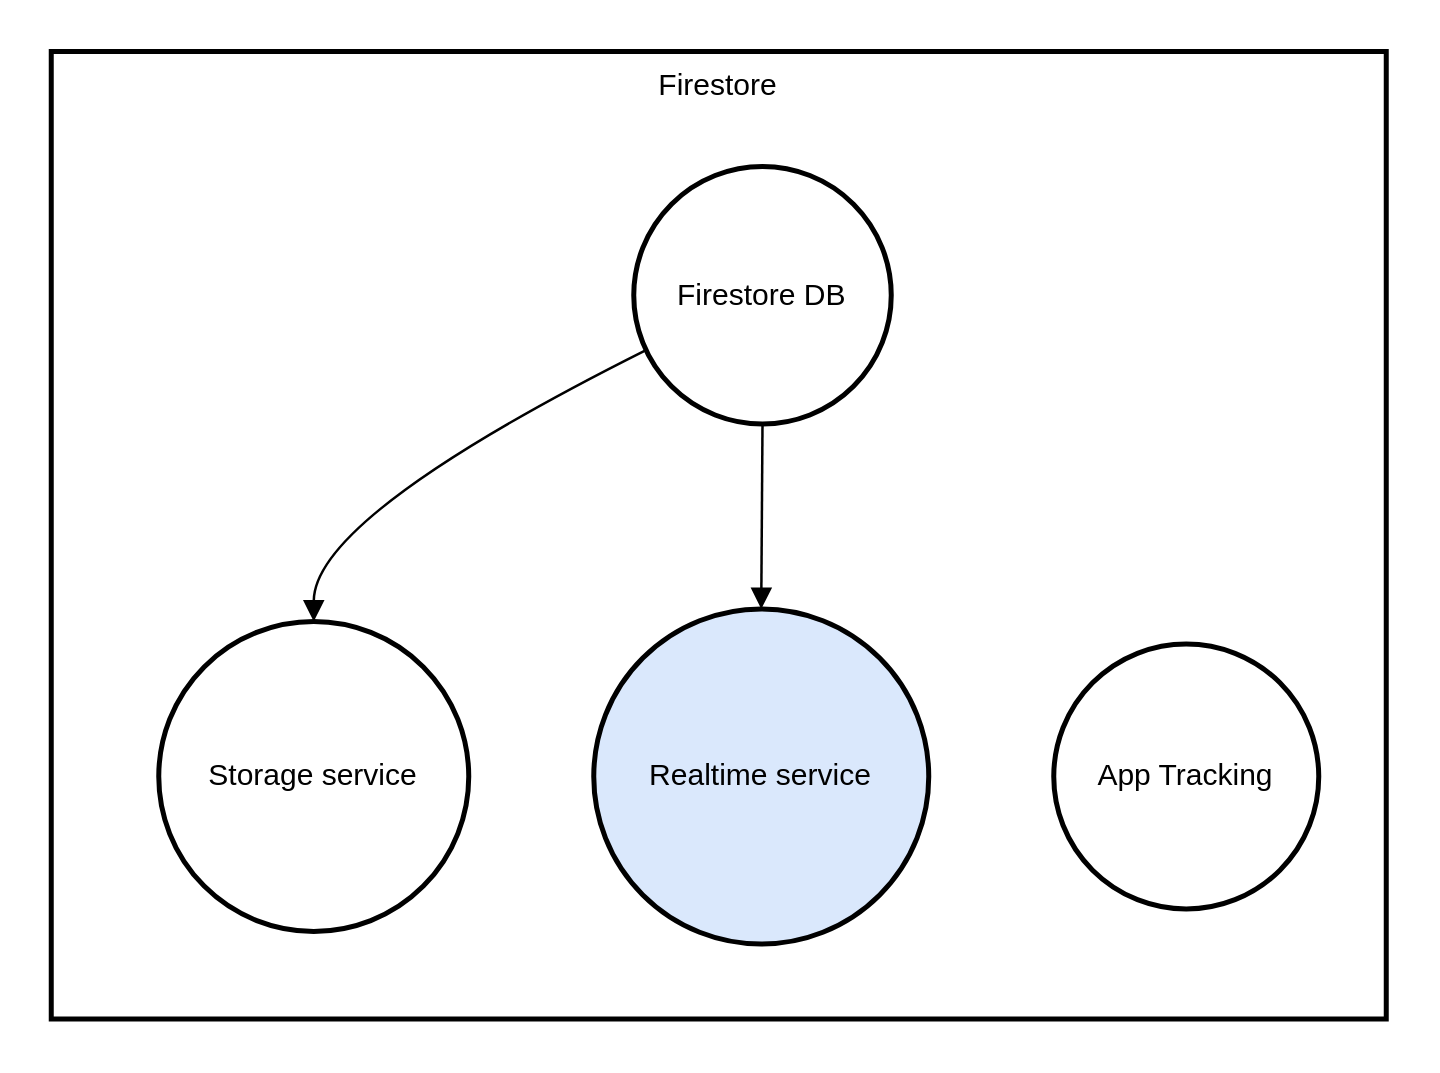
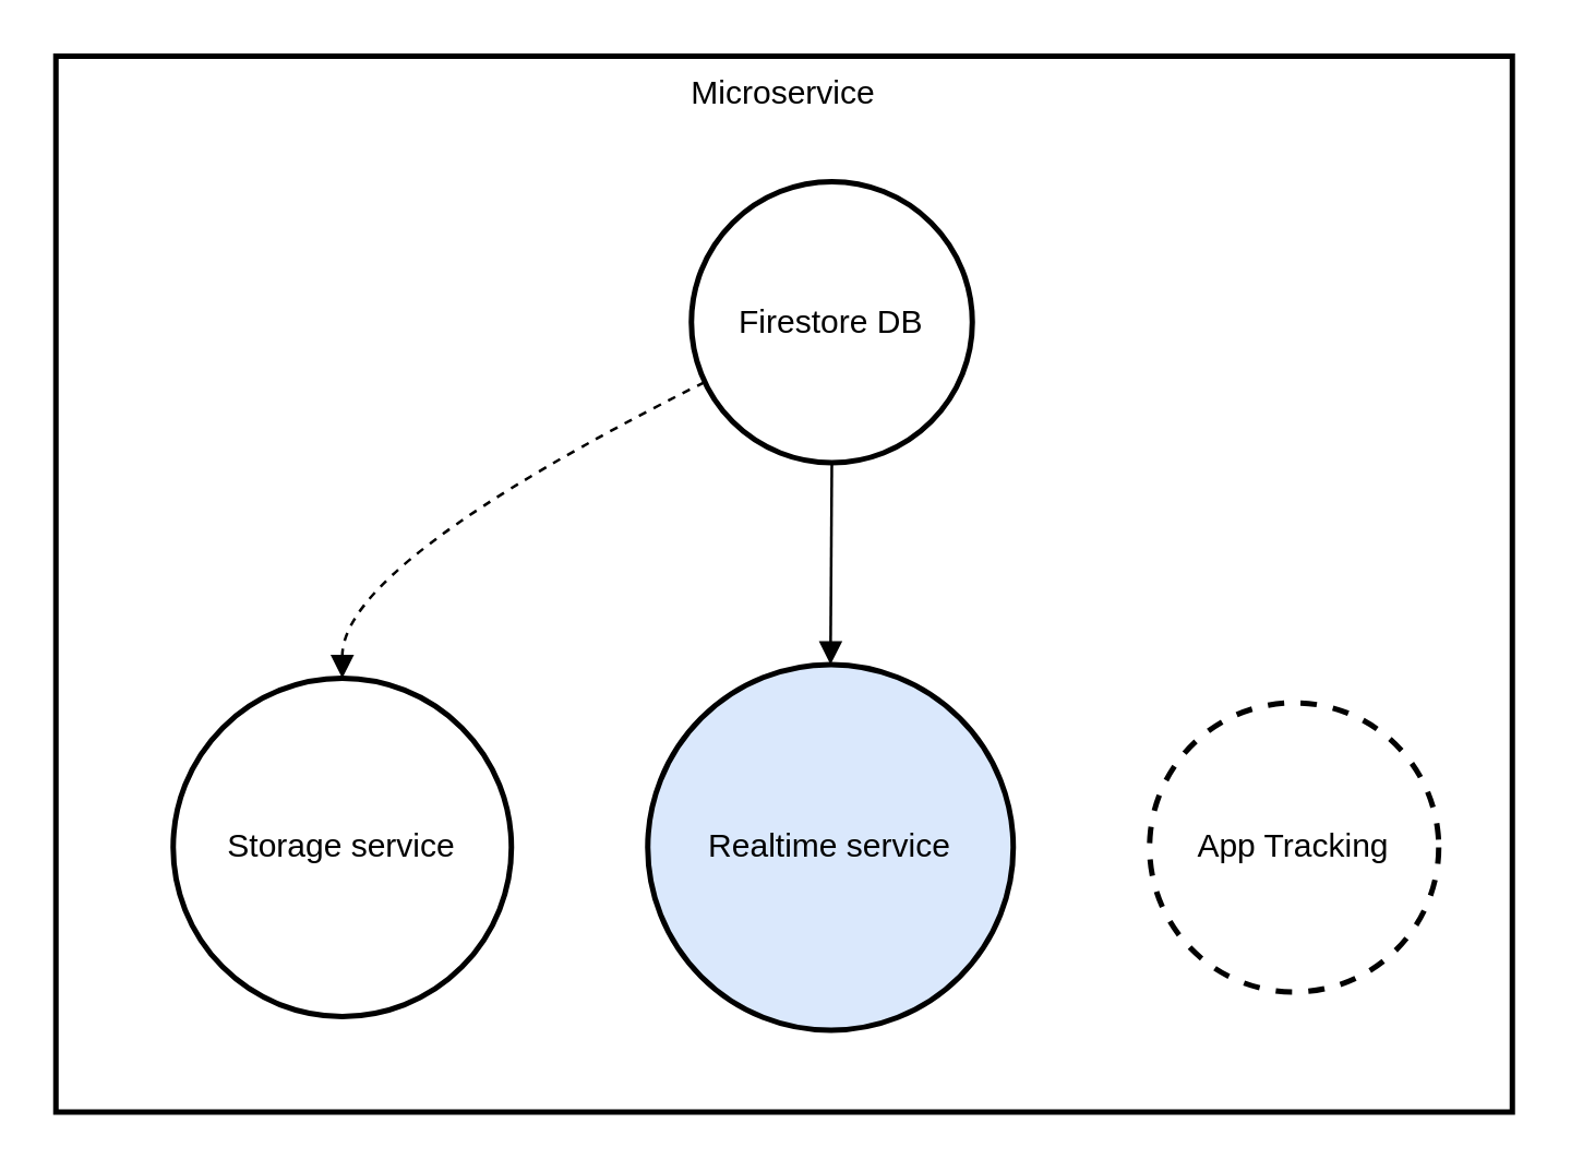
- <mxCell id="2" value="Firestore" style="whiteSpace=wrap;strokeWidth=2;verticalAlign=top;" vertex="1" parent="1"><mxGeometry x="20" y="20" width="534" height="387" as="geometry" /></mxCell>
+ <mxCell id="2" value="Microservice" style="whiteSpace=wrap;strokeWidth=2;verticalAlign=top;" vertex="1" parent="1"><mxGeometry x="20" y="20" width="534" height="387" as="geometry" /></mxCell>
- <mxCell id="7" value="" style="curved=1;startArrow=none;endArrow=block;exitX=0;exitY=0.74;entryX=0.5;entryY=0;" edge="1" parent="2" source="3" target="4"><mxGeometry relative="1" as="geometry"><Array as="points"><mxPoint x="105" y="186" /></Array></mxGeometry></mxCell>
+ <mxCell id="7" value="" style="curved=1;startArrow=none;endArrow=block;exitX=0;exitY=0.74;entryX=0.5;entryY=0;dashed=1;" edge="1" parent="2" source="3" target="4"><mxGeometry relative="1" as="geometry"><Array as="points"><mxPoint x="105" y="186" /></Array></mxGeometry></mxCell>
- <mxCell id="6" value="App Tracking" style="ellipse;aspect=fixed;strokeWidth=2;whiteSpace=wrap;" vertex="1" parent="2"><mxGeometry x="401" y="237" width="106" height="106" as="geometry" /></mxCell>
+ <mxCell id="6" value="App Tracking" style="ellipse;aspect=fixed;strokeWidth=2;whiteSpace=wrap;dashed=1;" vertex="1" parent="2"><mxGeometry x="401" y="237" width="106" height="106" as="geometry" /></mxCell>
